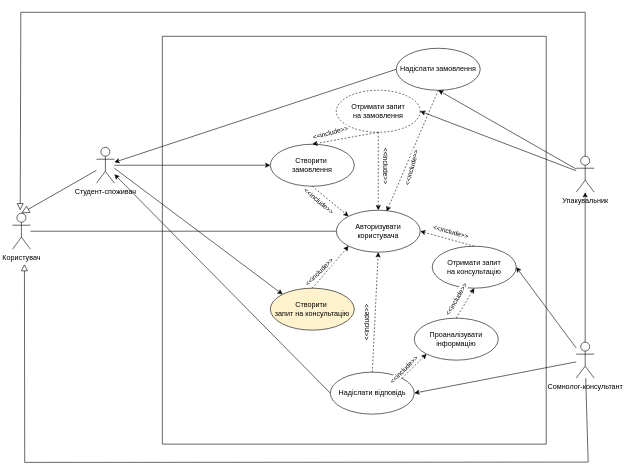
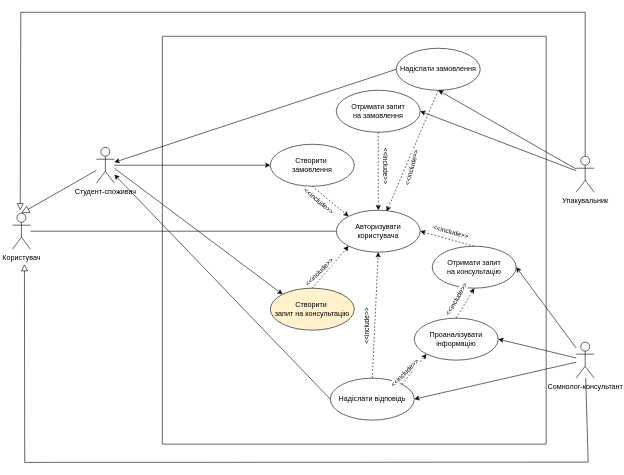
- <mxCell id="7" value="Отримати запит&lt;br&gt;на замовлення" style="ellipse;whiteSpace=wrap;html=1;dashed=1;" vertex="1" parent="1"><mxGeometry x="560" y="150" width="140" height="70" as="geometry" /></mxCell>
+ <mxCell id="7" value="Отримати запит&lt;br&gt;на замовлення" style="ellipse;whiteSpace=wrap;html=1;" vertex="1" parent="1"><mxGeometry x="560" y="150" width="140" height="70" as="geometry" /></mxCell>
- <mxCell id="15" value="" style="endArrow=classic;html=1;rounded=0;exitX=0.5;exitY=1;exitDx=0;exitDy=0;entryX=0.5;entryY=0;entryDx=0;entryDy=0;dashed=1;" edge="1" parent="1" source="7" target="5"><mxGeometry width="50" height="50" relative="1" as="geometry"><mxPoint x="700" y="190" as="sourcePoint" /><mxPoint x="700" y="410" as="targetPoint" /></mxGeometry></mxCell>
- <mxCell id="16" value="&amp;lt;&amp;lt;include&amp;gt;&amp;gt;" style="edgeLabel;html=1;align=center;verticalAlign=middle;resizable=0;points=[];rotation=-15;" vertex="1" connectable="0" parent="15"><mxGeometry x="-0.153" relative="1" as="geometry"><mxPoint x="-34" y="-8" as="offset" /></mxGeometry></mxCell>
- <mxCell id="42" value="" style="endArrow=classic;html=1;rounded=0;" edge="1" parent="1" source="49" target="9"><mxGeometry width="50" height="50" relative="1" as="geometry"><mxPoint x="890" y="550" as="sourcePoint" /><mxPoint x="870" y="455" as="targetPoint" /></mxGeometry></mxCell>
+ <mxCell id="42" value="" style="endArrow=classic;html=1;rounded=0;entryX=1;entryY=0.5;entryDx=0;entryDy=0;" edge="1" parent="1" source="49" target="30"><mxGeometry width="50" height="50" relative="1" as="geometry"><mxPoint x="890" y="550" as="sourcePoint" /><mxPoint x="870" y="455" as="targetPoint" /></mxGeometry></mxCell>
- <mxCell id="31" value="Надіслати відповідь" style="ellipse;whiteSpace=wrap;html=1;" vertex="1" parent="1"><mxGeometry x="550" y="620" width="140" height="70" as="geometry" /></mxCell>
+ <mxCell id="31" value="Надіслати відповідь" style="ellipse;whiteSpace=wrap;html=1;" vertex="1" parent="1"><mxGeometry x="550" y="630" width="140" height="70" as="geometry" /></mxCell>
